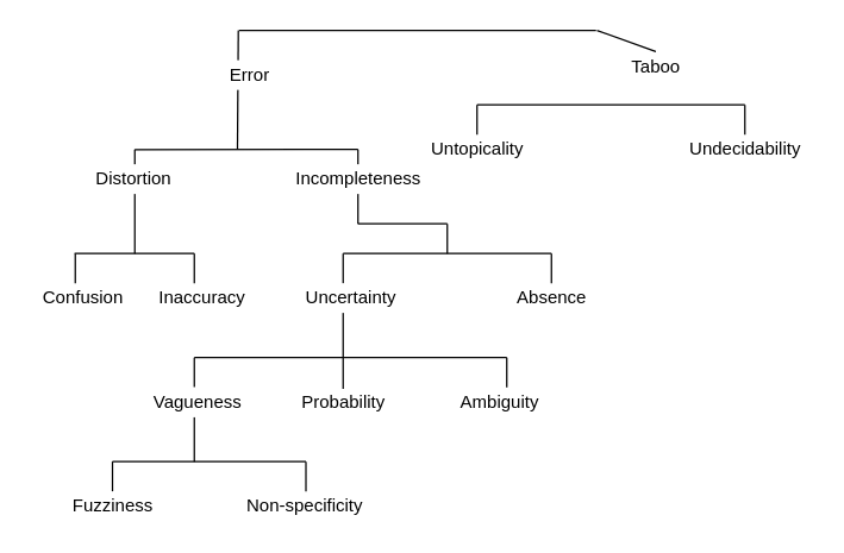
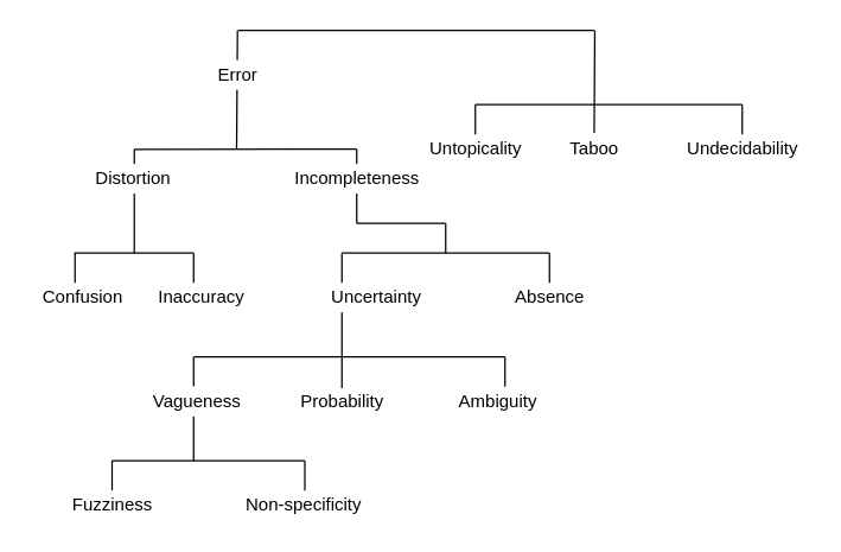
- <mxCell id="3" value="Taboo" style="text;html=1;align=center;verticalAlign=middle;resizable=0;points=[];autosize=1;strokeColor=none;fillColor=none;" vertex="1" parent="1"><mxGeometry x="415" y="35" width="50" height="20" as="geometry" /></mxCell>
+ <mxCell id="3" value="Taboo" style="text;html=1;align=center;verticalAlign=middle;resizable=0;points=[];autosize=1;strokeColor=none;fillColor=none;" vertex="1" parent="1"><mxGeometry x="375" y="90" width="50" height="20" as="geometry" /></mxCell>
- <mxCell id="20" value="Error" style="text;html=1;strokeColor=none;fillColor=default;align=center;verticalAlign=middle;whiteSpace=wrap;rounded=0;" vertex="1" parent="1"><mxGeometry x="140" y="40" width="55" height="20" as="geometry" /></mxCell>
+ <mxCell id="20" value="Error" style="text;html=1;strokeColor=none;fillColor=default;align=center;verticalAlign=middle;whiteSpace=wrap;rounded=0;" vertex="1" parent="1"><mxGeometry x="140" y="40" width="40" height="20" as="geometry" /></mxCell>
- <mxCell id="40" value="Uncertainty" style="text;html=1;align=center;verticalAlign=middle;resizable=0;points=[];autosize=1;strokeColor=none;fillColor=default;" vertex="1" parent="1"><mxGeometry x="195" y="190" width="80" height="20" as="geometry" /></mxCell>
+ <mxCell id="40" value="Uncertainty" style="text;html=1;align=center;verticalAlign=middle;resizable=0;points=[];autosize=1;strokeColor=none;fillColor=default;" vertex="1" parent="1"><mxGeometry x="195" y="190" width="115" height="20" as="geometry" /></mxCell>
